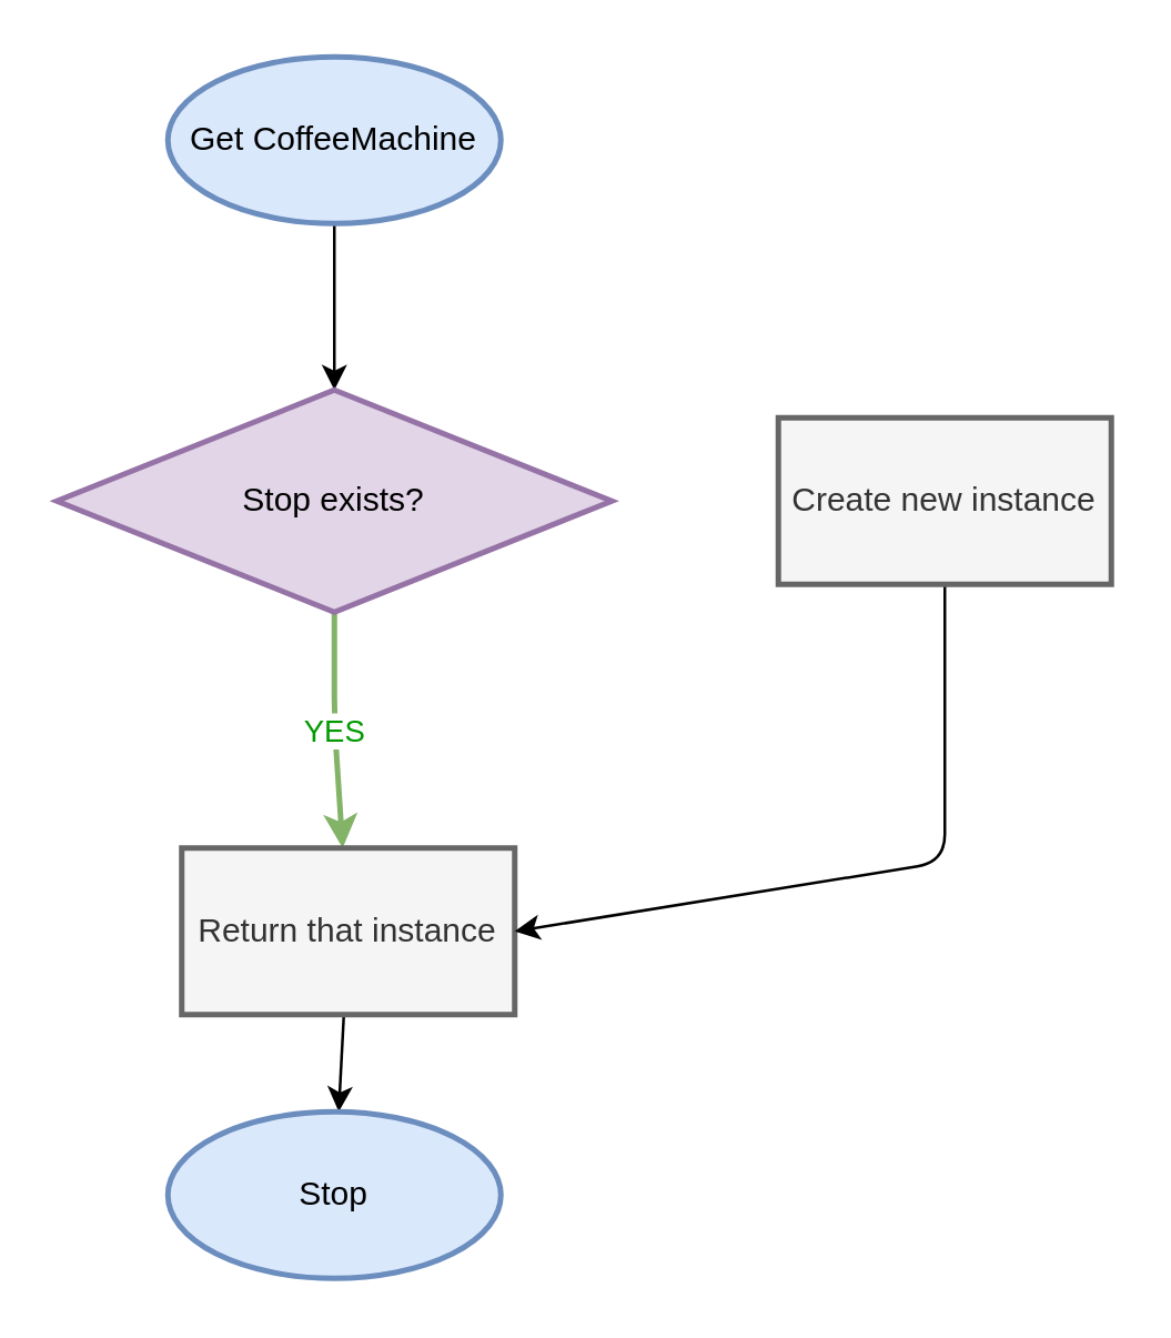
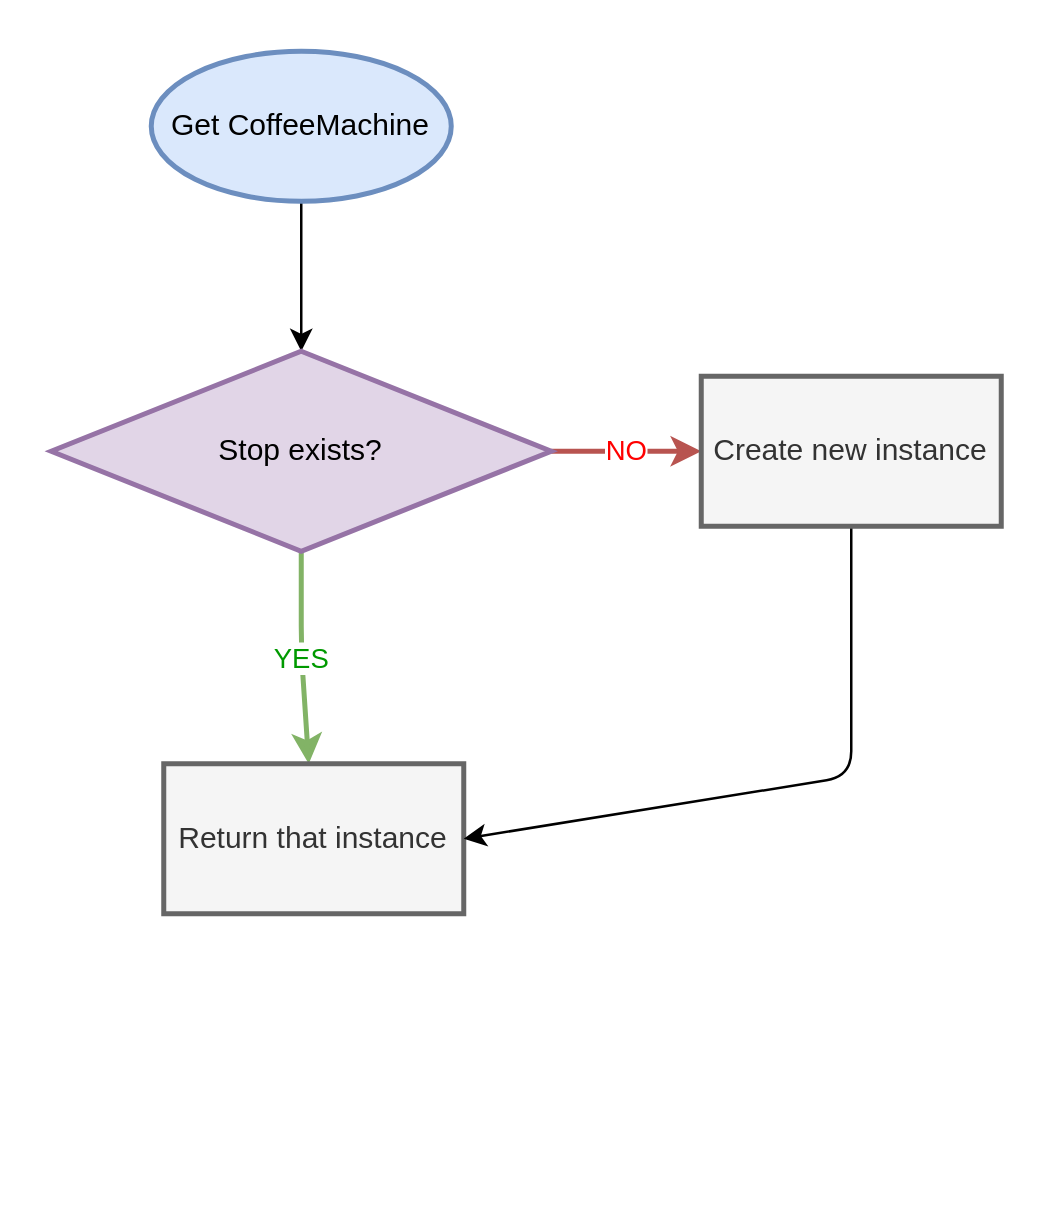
+ <mxCell id="5" value="&lt;font color=&quot;#ff0000&quot;&gt;NO&lt;/font&gt;" style="edgeStyle=none;html=1;fillColor=#f8cecc;strokeColor=#b85450;strokeWidth=2;" edge="1" parent="1" source="6" target="10"><mxGeometry relative="1" as="geometry"><Array as="points"><mxPoint x="280" y="180" /></Array></mxGeometry></mxCell>
- <mxCell id="7" value="" style="edgeStyle=none;html=1;" edge="1" parent="1" source="8" target="11"><mxGeometry relative="1" as="geometry" /></mxCell>
- <mxCell id="11" value="Stop" style="ellipse;whiteSpace=wrap;html=1;strokeWidth=2;fillColor=#dae8fc;strokeColor=#6c8ebf;" vertex="1" parent="1"><mxGeometry x="60" y="400" width="120" height="60" as="geometry" /></mxCell>
